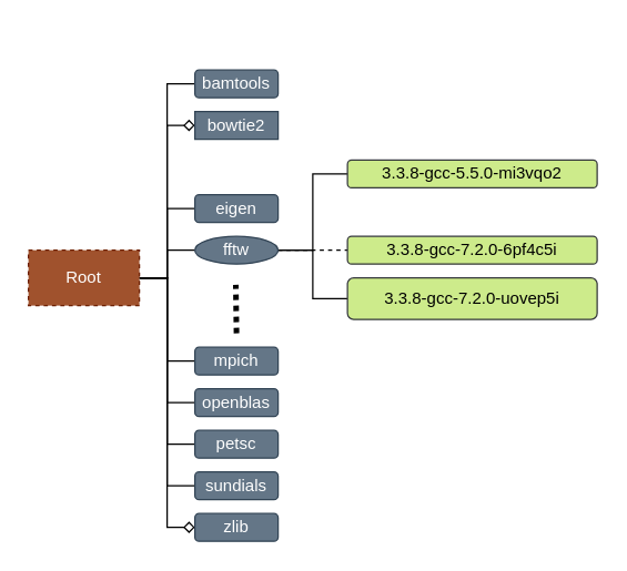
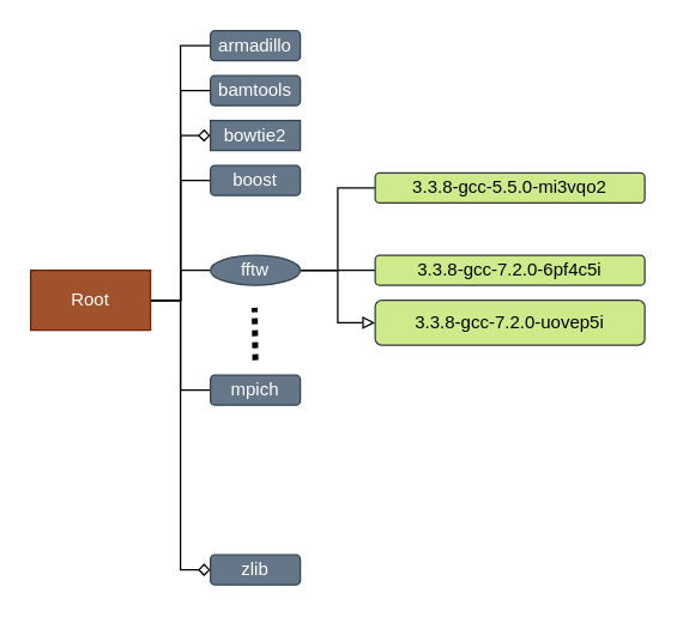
+ <mxCell id="18" value="armadillo" style="rounded=1;whiteSpace=wrap;html=1;fillColor=#647687;strokeColor=#314354;fontColor=#ffffff;" parent="1" vertex="1"><mxGeometry x="140" y="20" width="60" height="20" as="geometry" /></mxCell>
+ <mxCell id="2" style="edgeStyle=orthogonalEdgeStyle;rounded=0;orthogonalLoop=1;jettySize=auto;html=1;exitX=1;exitY=0.5;exitDx=0;exitDy=0;entryX=0;entryY=0.5;entryDx=0;entryDy=0;endArrow=none;endFill=0;strokeWidth=1;" parent="1" source="13" target="18" edge="1"><mxGeometry relative="1" as="geometry" /></mxCell>
+ <mxCell id="5" style="edgeStyle=orthogonalEdgeStyle;rounded=0;orthogonalLoop=1;jettySize=auto;html=1;exitX=1;exitY=0.5;exitDx=0;exitDy=0;entryX=0;entryY=0.5;entryDx=0;entryDy=0;endArrow=none;endFill=0;strokeWidth=1;" parent="1" source="13" target="21" edge="1"><mxGeometry relative="1" as="geometry" /></mxCell>
+ <mxCell id="21" value="boost" style="rounded=1;whiteSpace=wrap;html=1;fillColor=#647687;strokeColor=#314354;fontColor=#ffffff;" parent="1" vertex="1"><mxGeometry x="140" y="110" width="60" height="20" as="geometry" /></mxCell>
- <mxCell id="6" style="edgeStyle=orthogonalEdgeStyle;rounded=0;orthogonalLoop=1;jettySize=auto;html=1;exitX=1;exitY=0.5;exitDx=0;exitDy=0;entryX=0;entryY=0.5;entryDx=0;entryDy=0;endArrow=none;endFill=0;strokeWidth=1;" parent="1" source="13" target="22" edge="1"><mxGeometry relative="1" as="geometry" /></mxCell>
- <mxCell id="22" value="eigen" style="rounded=1;whiteSpace=wrap;html=1;fillColor=#647687;strokeColor=#314354;fontColor=#ffffff;" parent="1" vertex="1"><mxGeometry x="140" y="140" width="60" height="20" as="geometry" /></mxCell>
- <mxCell id="15" style="edgeStyle=orthogonalEdgeStyle;rounded=0;orthogonalLoop=1;jettySize=auto;html=1;exitX=1;exitY=0.5;exitDx=0;exitDy=0;entryX=0;entryY=0.5;entryDx=0;entryDy=0;endArrow=none;endFill=0;strokeWidth=1;dashed=1;" parent="1" source="17" target="30" edge="1"><mxGeometry relative="1" as="geometry" /></mxCell>
+ <mxCell id="15" style="edgeStyle=orthogonalEdgeStyle;rounded=0;orthogonalLoop=1;jettySize=auto;html=1;exitX=1;exitY=0.5;exitDx=0;exitDy=0;entryX=0;entryY=0.5;entryDx=0;entryDy=0;endArrow=none;endFill=0;strokeWidth=1;" parent="1" source="17" target="30" edge="1"><mxGeometry relative="1" as="geometry" /></mxCell>
- <mxCell id="13" value="Root" style="rounded=0;whiteSpace=wrap;html=1;fillColor=#a0522d;strokeColor=#6D1F00;fontColor=#ffffff;dashed=1;" parent="1" vertex="1"><mxGeometry x="20" y="180" width="80" height="40" as="geometry" /></mxCell>
+ <mxCell id="13" value="Root" style="rounded=0;whiteSpace=wrap;html=1;fillColor=#a0522d;strokeColor=#6D1F00;fontColor=#ffffff;" parent="1" vertex="1"><mxGeometry x="20" y="180" width="80" height="40" as="geometry" /></mxCell>
- <mxCell id="16" style="edgeStyle=orthogonalEdgeStyle;rounded=0;orthogonalLoop=1;jettySize=auto;html=1;exitX=1;exitY=0.5;exitDx=0;exitDy=0;entryX=0;entryY=0.5;entryDx=0;entryDy=0;endArrow=none;endFill=0;strokeWidth=1;" parent="1" source="17" target="31" edge="1"><mxGeometry relative="1" as="geometry" /></mxCell>
+ <mxCell id="16" style="edgeStyle=orthogonalEdgeStyle;rounded=0;orthogonalLoop=1;jettySize=auto;html=1;exitX=1;exitY=0.5;exitDx=0;exitDy=0;entryX=0;entryY=0.5;entryDx=0;entryDy=0;endArrow=block;endFill=0;strokeWidth=1;" parent="1" source="17" target="31" edge="1"><mxGeometry relative="1" as="geometry" /></mxCell>
- <mxCell id="9" style="edgeStyle=orthogonalEdgeStyle;rounded=0;orthogonalLoop=1;jettySize=auto;html=1;exitX=1;exitY=0.5;exitDx=0;exitDy=0;entryX=0;entryY=0.5;entryDx=0;entryDy=0;endArrow=none;endFill=0;strokeWidth=1;" parent="1" source="13" target="25" edge="1"><mxGeometry relative="1" as="geometry" /></mxCell>
- <mxCell id="25" value="openblas" style="rounded=1;whiteSpace=wrap;html=1;fillColor=#647687;strokeColor=#314354;fontColor=#ffffff;" parent="1" vertex="1"><mxGeometry x="140" y="280" width="60" height="20" as="geometry" /></mxCell>
- <mxCell id="10" style="edgeStyle=orthogonalEdgeStyle;rounded=0;orthogonalLoop=1;jettySize=auto;html=1;exitX=1;exitY=0.5;exitDx=0;exitDy=0;entryX=0;entryY=0.5;entryDx=0;entryDy=0;endArrow=none;endFill=0;strokeWidth=1;" parent="1" source="13" target="26" edge="1"><mxGeometry relative="1" as="geometry" /></mxCell>
- <mxCell id="26" value="petsc" style="rounded=1;whiteSpace=wrap;html=1;fillColor=#647687;strokeColor=#314354;fontColor=#ffffff;" parent="1" vertex="1"><mxGeometry x="140" y="310" width="60" height="20" as="geometry" /></mxCell>
- <mxCell id="11" style="edgeStyle=orthogonalEdgeStyle;rounded=0;orthogonalLoop=1;jettySize=auto;html=1;exitX=1;exitY=0.5;exitDx=0;exitDy=0;entryX=0;entryY=0.5;entryDx=0;entryDy=0;endArrow=none;endFill=0;strokeWidth=1;" parent="1" source="13" target="27" edge="1"><mxGeometry relative="1" as="geometry" /></mxCell>
- <mxCell id="27" value="sundials" style="rounded=1;whiteSpace=wrap;html=1;fillColor=#647687;strokeColor=#314354;fontColor=#ffffff;" parent="1" vertex="1"><mxGeometry x="140" y="340" width="60" height="20" as="geometry" /></mxCell>
